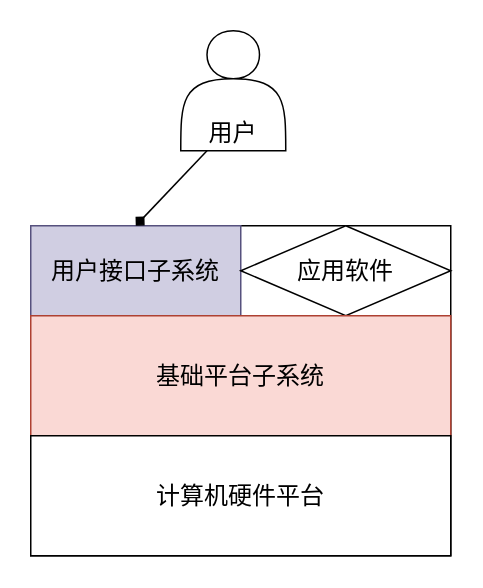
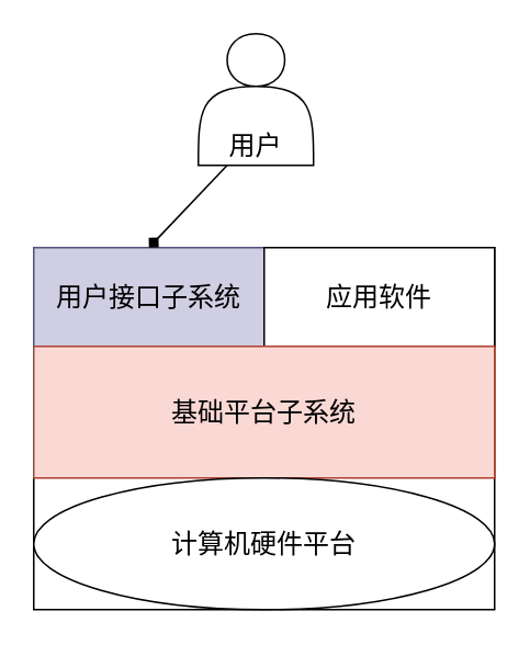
- <mxCell id="4" value="&lt;font style=&quot;font-size: 16px&quot;&gt;应用软件&lt;/font&gt;" style="rhombus;whiteSpace=wrap;html=1;" vertex="1" parent="1"><mxGeometry x="160" y="150" width="140" height="60" as="geometry" /></mxCell>
+ <mxCell id="4" value="&lt;font style=&quot;font-size: 16px&quot;&gt;应用软件&lt;/font&gt;" style="rounded=0;whiteSpace=wrap;html=1;" vertex="1" parent="1"><mxGeometry x="160" y="150" width="140" height="60" as="geometry" /></mxCell>
- <mxCell id="8" value="计算机硬件平台" style="rounded=0;whiteSpace=wrap;html=1;fontSize=16;" vertex="1" parent="1"><mxGeometry x="20" y="290" width="280" height="80" as="geometry" /></mxCell>
+ <mxCell id="8" value="计算机硬件平台" style="ellipse;whiteSpace=wrap;html=1;fontSize=16;" vertex="1" parent="1"><mxGeometry x="20" y="290" width="280" height="80" as="geometry" /></mxCell>
